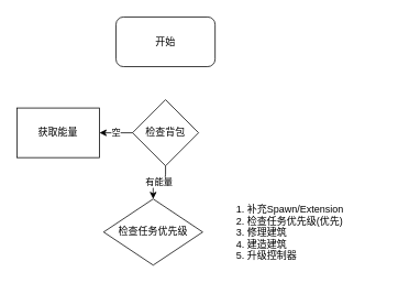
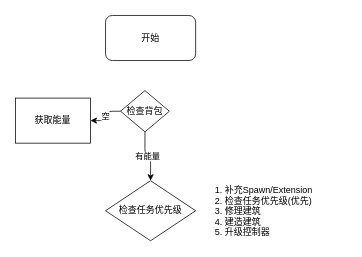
- <mxCell id="3" value="检查背包" style="rhombus;whiteSpace=wrap;html=1;" parent="1" vertex="1"><mxGeometry x="160" y="120" width="80" height="80" as="geometry" /></mxCell>
+ <mxCell id="3" value="检查背包" style="rhombus;whiteSpace=wrap;html=1;" parent="1" vertex="1"><mxGeometry x="160" y="120" width="65" height="55" as="geometry" /></mxCell>
- <mxCell id="7" value="检查任务优先级" style="rhombus;whiteSpace=wrap;html=1;" parent="1" vertex="1"><mxGeometry x="125" y="240" width="120" height="80" as="geometry" /></mxCell>
+ <mxCell id="7" value="检查任务优先级" style="rhombus;whiteSpace=wrap;html=1;" parent="1" vertex="1"><mxGeometry x="140" y="240" width="120" height="80" as="geometry" /></mxCell>
